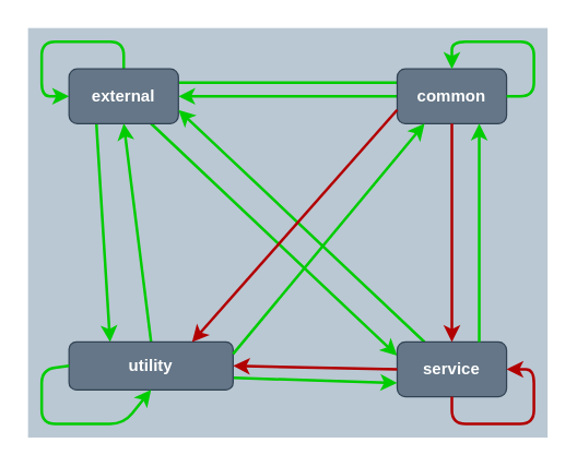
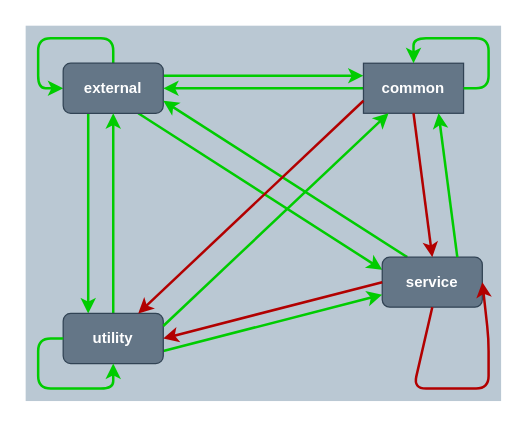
- <mxCell id="3" style="edgeStyle=none;html=1;fillColor=#d5e8d4;strokeColor=#00CC00;strokeWidth=2;exitX=1;exitY=0.25;exitDx=0;exitDy=0;entryX=0;entryY=0.25;entryDx=0;entryDy=0;endArrow=none;" parent="1" source="7" target="9" edge="1"><mxGeometry relative="1" as="geometry" /></mxCell>
+ <mxCell id="3" style="edgeStyle=none;html=1;fillColor=#d5e8d4;strokeColor=#00CC00;strokeWidth=2;exitX=1;exitY=0.25;exitDx=0;exitDy=0;entryX=0;entryY=0.25;entryDx=0;entryDy=0;" parent="1" source="7" target="9" edge="1"><mxGeometry relative="1" as="geometry" /></mxCell>
- <mxCell id="9" value="common" style="rounded=1;whiteSpace=wrap;html=1;fillColor=#647687;fontColor=#ffffff;strokeColor=#314354;fontStyle=1" parent="1" vertex="1"><mxGeometry x="290" y="50" width="80" height="40" as="geometry" /></mxCell>
+ <mxCell id="9" value="common" style="whiteSpace=wrap;html=1;fillColor=#647687;fontColor=#ffffff;strokeColor=#314354;fontStyle=1;rounded=0;" parent="1" vertex="1"><mxGeometry x="290" y="50" width="80" height="40" as="geometry" /></mxCell>
- <mxCell id="14" value="utility" style="rounded=1;whiteSpace=wrap;html=1;fillColor=#647687;fontColor=#ffffff;strokeColor=#314354;fontStyle=1" parent="1" vertex="1"><mxGeometry x="50" y="250" width="120" height="35" as="geometry" /></mxCell>
+ <mxCell id="14" value="utility" style="rounded=1;whiteSpace=wrap;html=1;fillColor=#647687;fontColor=#ffffff;strokeColor=#314354;fontStyle=1" parent="1" vertex="1"><mxGeometry x="50" y="250" width="80" height="40" as="geometry" /></mxCell>
- <mxCell id="11" value="service" style="rounded=1;whiteSpace=wrap;html=1;fillColor=#647687;fontColor=#ffffff;strokeColor=#314354;fontStyle=1" parent="1" vertex="1"><mxGeometry x="290" y="250" width="80" height="40" as="geometry" /></mxCell>
+ <mxCell id="11" value="service" style="rounded=1;whiteSpace=wrap;html=1;fillColor=#647687;fontColor=#ffffff;strokeColor=#314354;fontStyle=1" parent="1" vertex="1"><mxGeometry x="305" y="205" width="80" height="40" as="geometry" /></mxCell>
